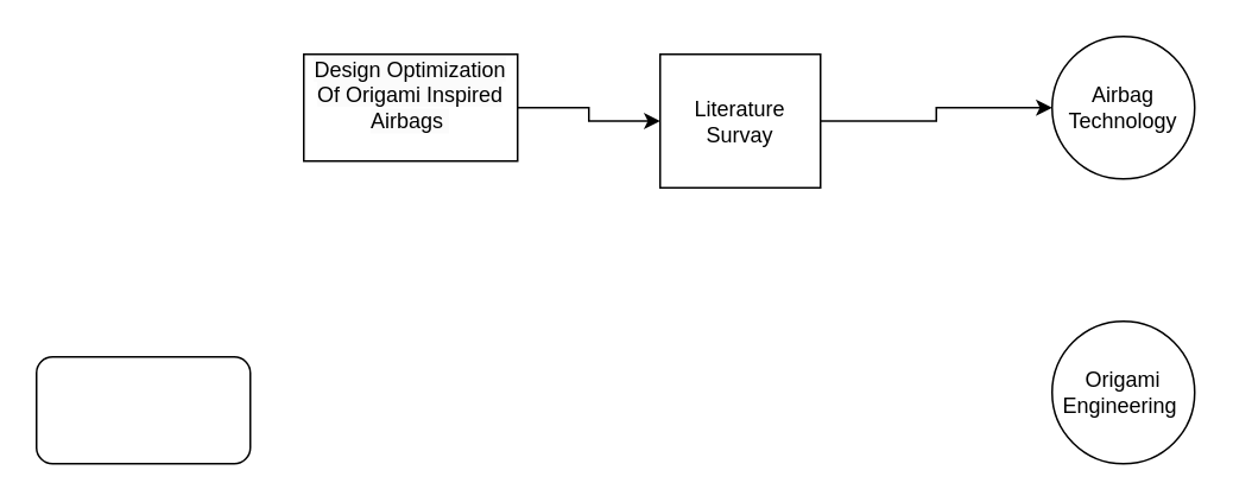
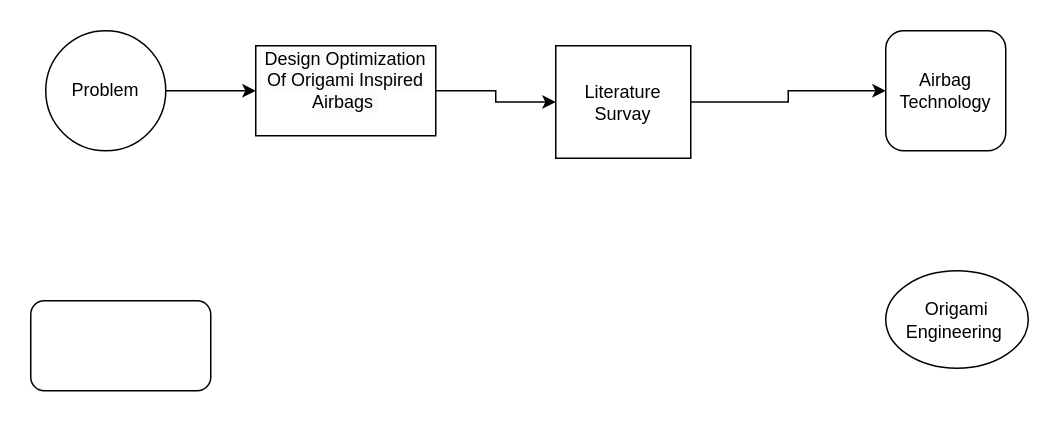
+ <mxCell id="3" value="Problem" style="ellipse;whiteSpace=wrap;html=1;aspect=fixed;" vertex="1" parent="1"><mxGeometry x="30" y="20" width="80" height="80" as="geometry" /></mxCell>
+ <mxCell id="2" value="" style="edgeStyle=orthogonalEdgeStyle;rounded=0;orthogonalLoop=1;jettySize=auto;html=1;" edge="1" parent="1" source="3" target="5"><mxGeometry relative="1" as="geometry" /></mxCell>
- <mxCell id="8" value="Airbag Technology" style="ellipse;whiteSpace=wrap;html=1;" vertex="1" parent="1"><mxGeometry x="590" y="20" width="80" height="80" as="geometry" /></mxCell>
+ <mxCell id="8" value="Airbag Technology" style="whiteSpace=wrap;html=1;rounded=1;" vertex="1" parent="1"><mxGeometry x="590" y="20" width="80" height="80" as="geometry" /></mxCell>
- <mxCell id="9" value="Origami Engineering&amp;nbsp;" style="ellipse;whiteSpace=wrap;html=1;" vertex="1" parent="1"><mxGeometry x="590" y="180" width="80" height="80" as="geometry" /></mxCell>
+ <mxCell id="9" value="Origami Engineering&amp;nbsp;" style="ellipse;whiteSpace=wrap;html=1;" vertex="1" parent="1"><mxGeometry x="590" y="180" width="95" height="65" as="geometry" /></mxCell>
